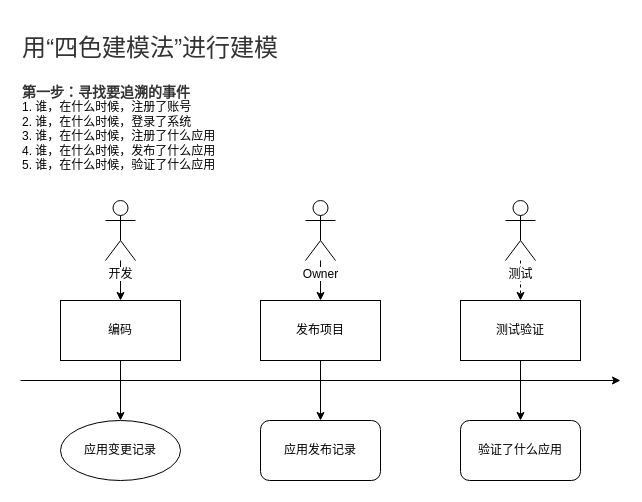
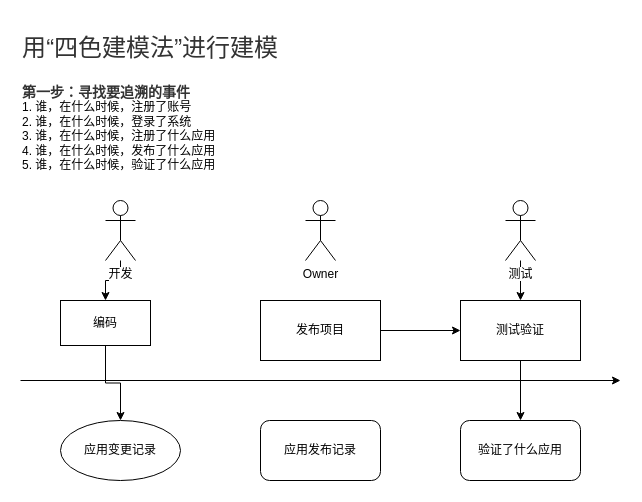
- <mxCell id="15" style="edgeStyle=orthogonalEdgeStyle;rounded=0;orthogonalLoop=1;jettySize=auto;html=1;entryX=0.5;entryY=0;entryDx=0;entryDy=0;dashed=1;" edge="1" parent="1" source="16" target="18"><mxGeometry relative="1" as="geometry" /></mxCell>
+ <mxCell id="15" style="edgeStyle=orthogonalEdgeStyle;rounded=0;orthogonalLoop=1;jettySize=auto;html=1;entryX=0.5;entryY=0;entryDx=0;entryDy=0;" edge="1" parent="1" source="16" target="18"><mxGeometry relative="1" as="geometry" /></mxCell>
- <mxCell id="11" style="edgeStyle=orthogonalEdgeStyle;rounded=0;orthogonalLoop=1;jettySize=auto;html=1;" edge="1" parent="1" source="12" target="14"><mxGeometry relative="1" as="geometry" /></mxCell>
- <mxCell id="9" value="编码" style="rounded=0;whiteSpace=wrap;html=1;align=center;" vertex="1" parent="1"><mxGeometry x="60" y="300" width="120" height="60" as="geometry" /></mxCell>
+ <mxCell id="9" value="编码" style="rounded=0;whiteSpace=wrap;html=1;align=center;" vertex="1" parent="1"><mxGeometry x="60" y="300" width="90" height="45" as="geometry" /></mxCell>
- <mxCell id="13" style="edgeStyle=orthogonalEdgeStyle;rounded=0;orthogonalLoop=1;jettySize=auto;html=1;" edge="1" parent="1" source="14" target="10"><mxGeometry relative="1" as="geometry" /></mxCell>
+ <mxCell id="13" style="edgeStyle=orthogonalEdgeStyle;rounded=0;orthogonalLoop=1;jettySize=auto;html=1;" edge="1" parent="1" source="14" target="18"><mxGeometry relative="1" as="geometry" /></mxCell>
